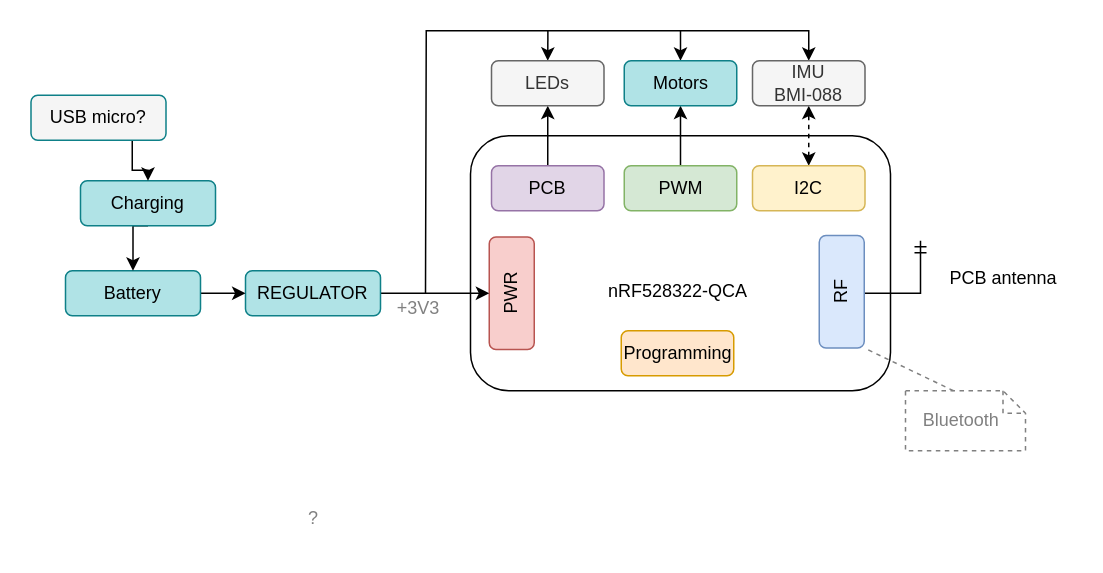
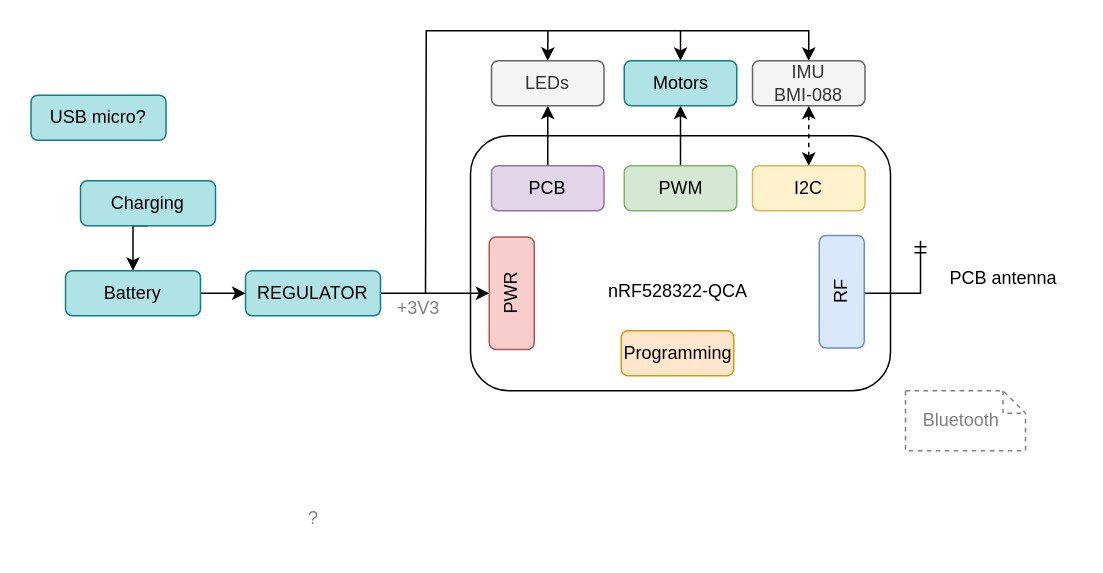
- <mxCell id="30" value="USB micro?" style="rounded=1;whiteSpace=wrap;html=1;fillColor=#f5f5f5;strokeColor=#0e8088;" vertex="1" parent="1"><mxGeometry x="20" y="63" width="90" height="30" as="geometry" /></mxCell>
+ <mxCell id="30" value="USB micro?" style="rounded=1;whiteSpace=wrap;html=1;fillColor=#b0e3e6;strokeColor=#0e8088;" vertex="1" parent="1"><mxGeometry x="20" y="63" width="90" height="30" as="geometry" /></mxCell>
- <mxCell id="29" value="" style="edgeStyle=orthogonalEdgeStyle;rounded=0;orthogonalLoop=1;jettySize=auto;html=1;strokeColor=#000000;fontColor=#808080;startArrow=none;startFill=0;endArrow=classic;endFill=1;exitX=0.75;exitY=1;exitDx=0;exitDy=0;" edge="1" parent="1" source="30" target="28"><mxGeometry relative="1" as="geometry" /></mxCell>
- <mxCell id="7" value="" style="edgeStyle=none;endArrow=none;exitX=0.4;exitY=0;dashed=1;html=1;rounded=0;entryX=0;entryY=1;entryDx=0;entryDy=0;strokeColor=#808080;" edge="1" source="6" parent="1" target="21"><mxGeometry x="1" relative="1" as="geometry"><mxPoint x="572.72" y="238.47" as="targetPoint" /></mxGeometry></mxCell>
